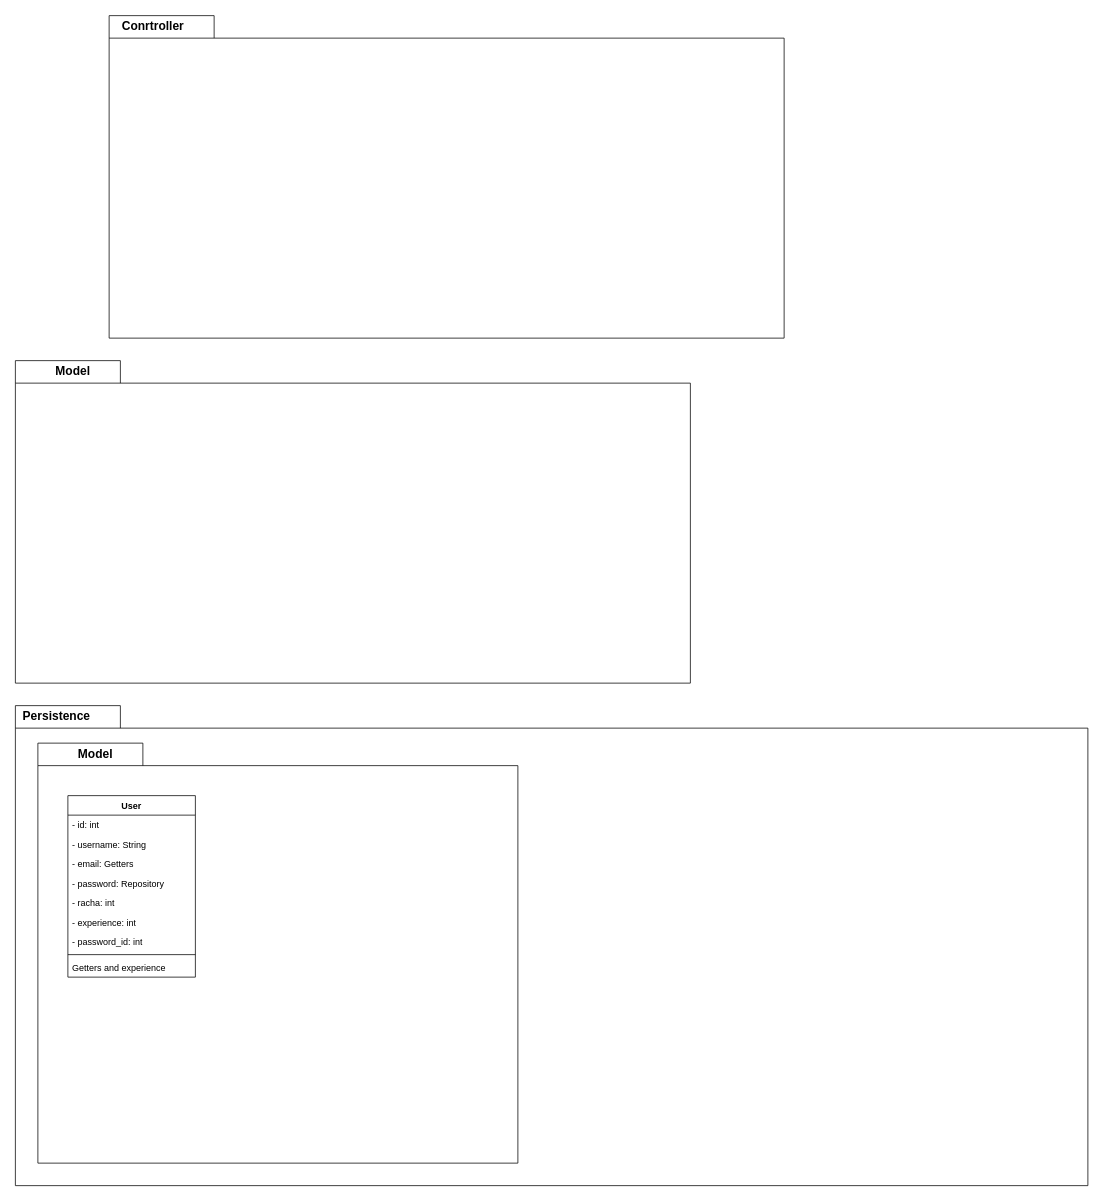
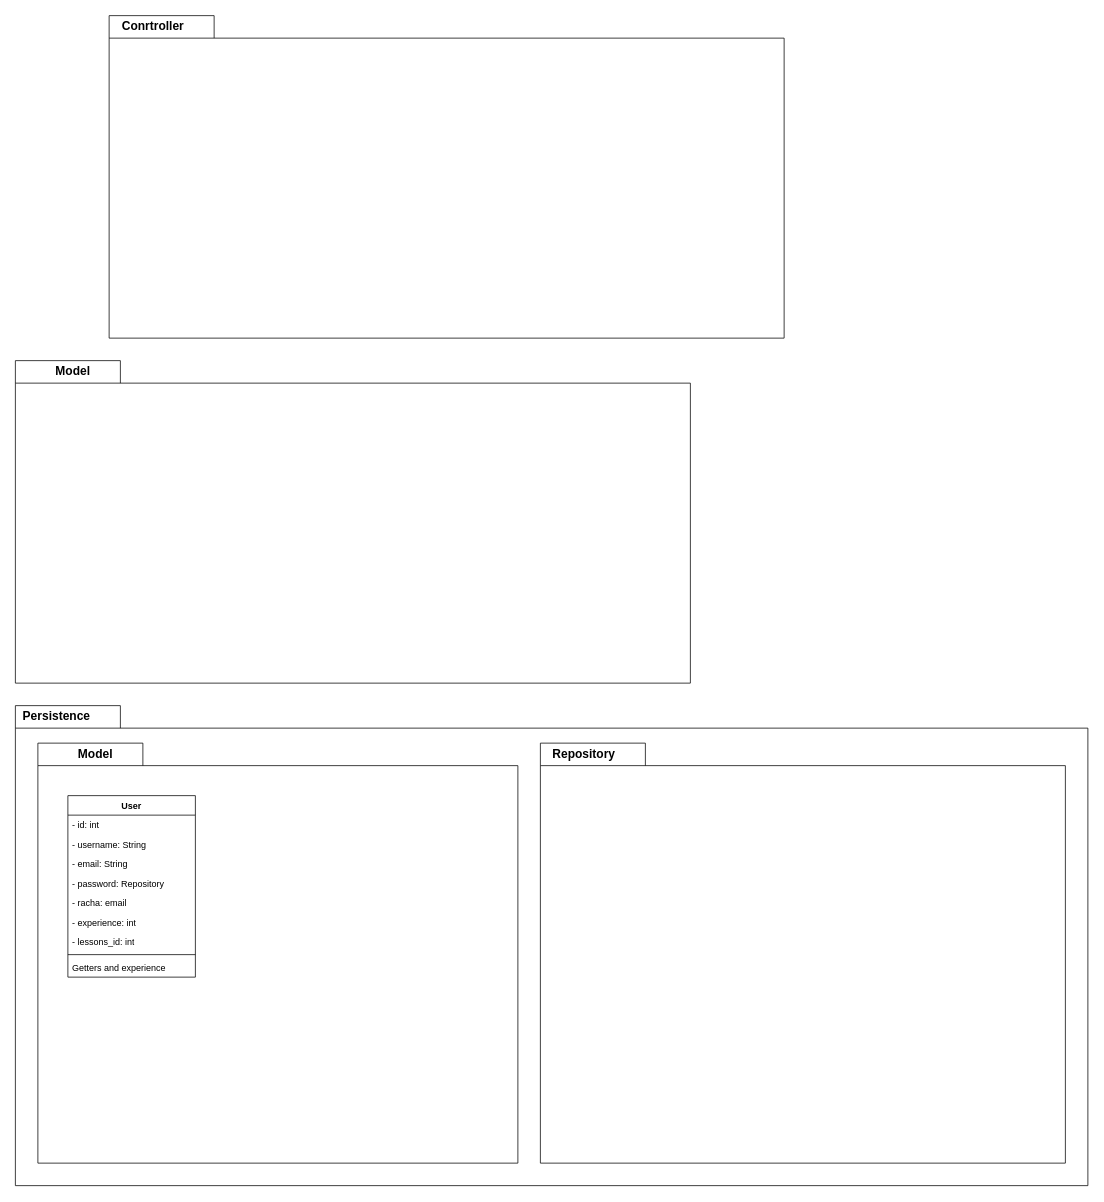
- <mxCell id="10" value="- email: Getters" style="text;strokeColor=none;fillColor=none;align=left;verticalAlign=top;spacingLeft=4;spacingRight=4;overflow=hidden;rotatable=0;points=[[0,0.5],[1,0.5]];portConstraint=eastwest;whiteSpace=wrap;html=1;" vertex="1" parent="7"><mxGeometry y="78" width="170" height="26" as="geometry" /></mxCell>
+ <mxCell id="10" value="- email: String" style="text;strokeColor=none;fillColor=none;align=left;verticalAlign=top;spacingLeft=4;spacingRight=4;overflow=hidden;rotatable=0;points=[[0,0.5],[1,0.5]];portConstraint=eastwest;whiteSpace=wrap;html=1;" vertex="1" parent="7"><mxGeometry y="78" width="170" height="26" as="geometry" /></mxCell>
- <mxCell id="12" value="- racha: int" style="text;strokeColor=none;fillColor=none;align=left;verticalAlign=top;spacingLeft=4;spacingRight=4;overflow=hidden;rotatable=0;points=[[0,0.5],[1,0.5]];portConstraint=eastwest;whiteSpace=wrap;html=1;" vertex="1" parent="7"><mxGeometry y="130" width="170" height="26" as="geometry" /></mxCell>
+ <mxCell id="12" value="- racha: email" style="text;strokeColor=none;fillColor=none;align=left;verticalAlign=top;spacingLeft=4;spacingRight=4;overflow=hidden;rotatable=0;points=[[0,0.5],[1,0.5]];portConstraint=eastwest;whiteSpace=wrap;html=1;" vertex="1" parent="7"><mxGeometry y="130" width="170" height="26" as="geometry" /></mxCell>
- <mxCell id="14" value="- password_id: int" style="text;strokeColor=none;fillColor=none;align=left;verticalAlign=top;spacingLeft=4;spacingRight=4;overflow=hidden;rotatable=0;points=[[0,0.5],[1,0.5]];portConstraint=eastwest;whiteSpace=wrap;html=1;" vertex="1" parent="7"><mxGeometry y="182" width="170" height="26" as="geometry" /></mxCell>
+ <mxCell id="14" value="- lessons_id: int" style="text;strokeColor=none;fillColor=none;align=left;verticalAlign=top;spacingLeft=4;spacingRight=4;overflow=hidden;rotatable=0;points=[[0,0.5],[1,0.5]];portConstraint=eastwest;whiteSpace=wrap;html=1;" vertex="1" parent="7"><mxGeometry y="182" width="170" height="26" as="geometry" /></mxCell>
+ <mxCell id="6" value="&lt;span style=&quot;font-size: 16px;&quot;&gt;Repository&lt;/span&gt;" style="shape=folder;fontStyle=1;spacingTop=10;tabWidth=140;tabHeight=30;tabPosition=left;html=1;whiteSpace=wrap;align=right;verticalAlign=bottom;labelPosition=left;verticalLabelPosition=top;spacingBottom=-26;spacingRight=-102;spacingLeft=0;" vertex="1" parent="1"><mxGeometry x="720" y="990" width="700" height="560" as="geometry" /></mxCell>
